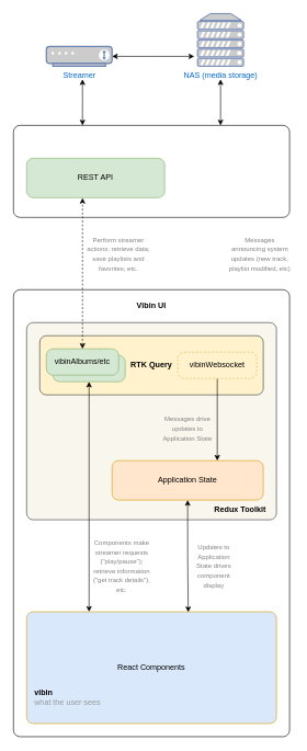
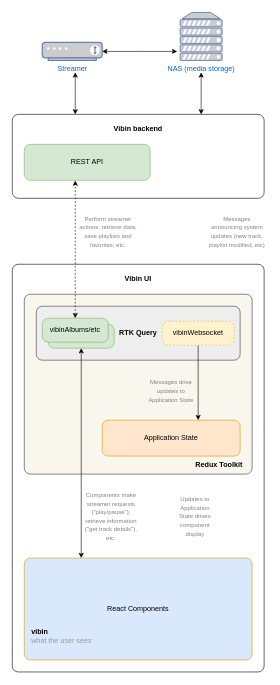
+ <mxCell id="6" value="&lt;b&gt;Vibin backend&lt;/b&gt;" style="text;html=1;strokeColor=none;fillColor=none;align=center;verticalAlign=middle;whiteSpace=wrap;rounded=0;" parent="1" vertex="1"><mxGeometry x="180" y="200" width="100" height="30" as="geometry" /></mxCell>
- <mxCell id="11" value="&lt;b&gt;RTK Query&lt;/b&gt;" style="rounded=1;whiteSpace=wrap;html=1;absoluteArcSize=1;fillColor=#fff2cc;strokeColor=#36393d;" parent="1" vertex="1"><mxGeometry x="60" y="510" width="340" height="90" as="geometry" /></mxCell>
+ <mxCell id="11" value="&lt;b&gt;RTK Query&lt;/b&gt;" style="rounded=1;whiteSpace=wrap;html=1;absoluteArcSize=1;fillColor=#eeeeee;strokeColor=#36393d;" parent="1" vertex="1"><mxGeometry x="60" y="510" width="340" height="90" as="geometry" /></mxCell>
- <mxCell id="9" style="edgeStyle=orthogonalEdgeStyle;rounded=0;orthogonalLoop=1;jettySize=auto;html=1;exitX=0.5;exitY=1;exitDx=0;exitDy=0;entryX=0.647;entryY=0.003;entryDx=0;entryDy=0;entryPerimeter=0;startArrow=classic;startFill=1;" parent="1" source="10" target="13" edge="1"><mxGeometry relative="1" as="geometry" /></mxCell>
